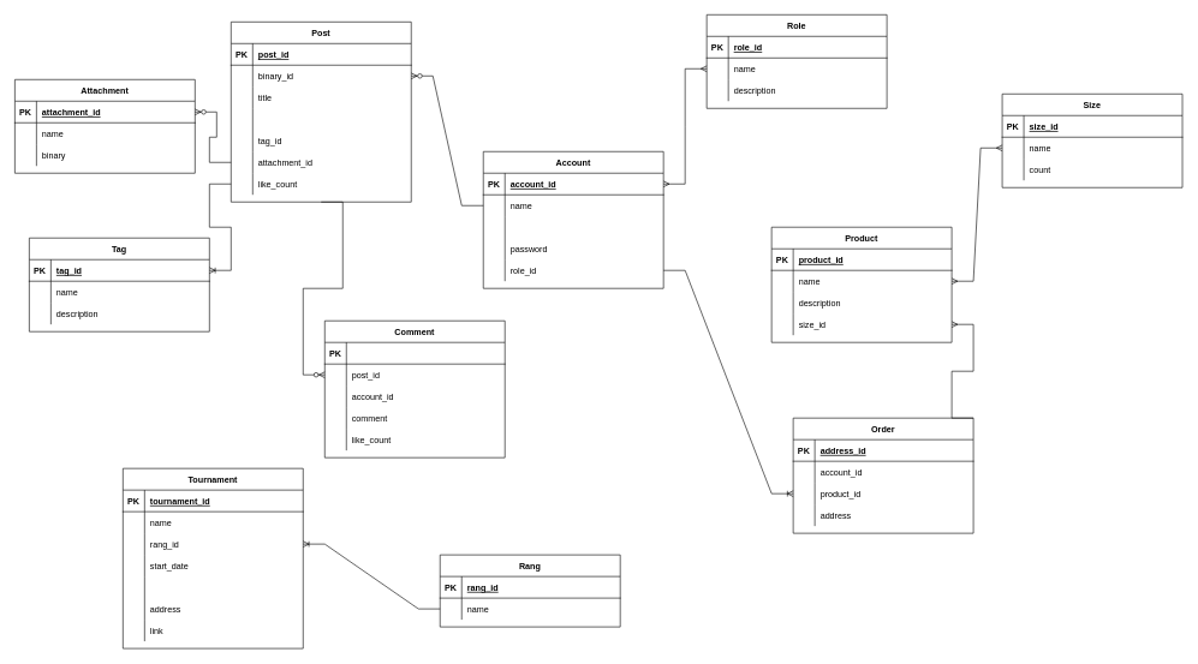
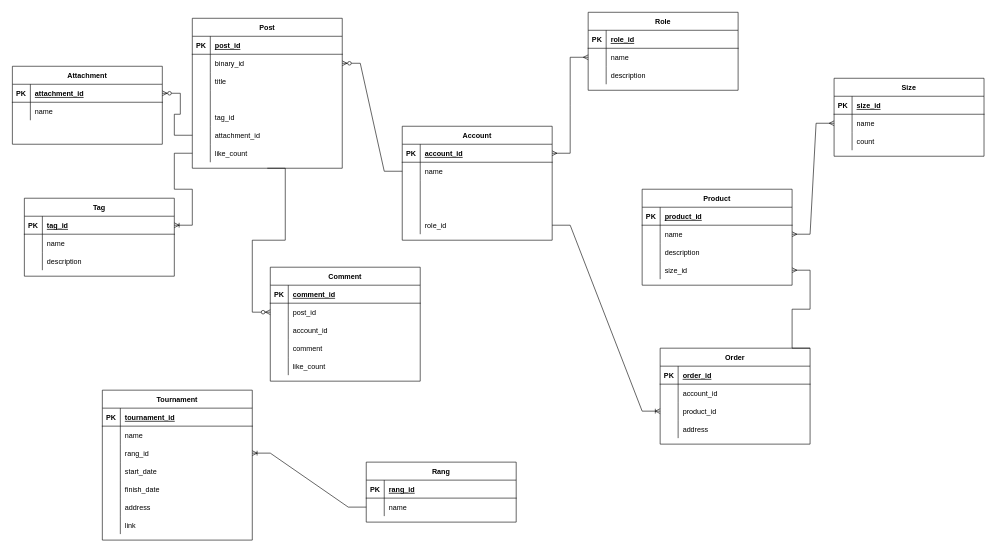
- <mxCell id="32" value="binary" style="shape=partialRectangle;overflow=hidden;connectable=0;fillColor=none;top=0;left=0;bottom=0;right=0;align=left;spacingLeft=6;" vertex="1" parent="30"><mxGeometry x="30" width="220" height="30" as="geometry"><mxRectangle width="220" height="30" as="alternateBounds" /></mxGeometry></mxCell>
- <mxCell id="44" value="password" style="shape=partialRectangle;overflow=hidden;connectable=0;fillColor=none;top=0;left=0;bottom=0;right=0;align=left;spacingLeft=6;" vertex="1" parent="42"><mxGeometry x="30" width="220" height="30" as="geometry"><mxRectangle width="220" height="30" as="alternateBounds" /></mxGeometry></mxCell>
+ <mxCell id="71" value="comment_id" style="shape=partialRectangle;overflow=hidden;connectable=0;fillColor=none;top=0;left=0;bottom=0;right=0;align=left;spacingLeft=6;fontStyle=5;" vertex="1" parent="69"><mxGeometry x="30" width="220" height="30" as="geometry"><mxRectangle width="220" height="30" as="alternateBounds" /></mxGeometry></mxCell>
- <mxCell id="87" value="address_id" style="shape=partialRectangle;overflow=hidden;connectable=0;fillColor=none;top=0;left=0;bottom=0;right=0;align=left;spacingLeft=6;fontStyle=5;" vertex="1" parent="85"><mxGeometry x="30" width="220" height="30" as="geometry"><mxRectangle width="220" height="30" as="alternateBounds" /></mxGeometry></mxCell>
+ <mxCell id="87" value="order_id" style="shape=partialRectangle;overflow=hidden;connectable=0;fillColor=none;top=0;left=0;bottom=0;right=0;align=left;spacingLeft=6;fontStyle=5;" vertex="1" parent="85"><mxGeometry x="30" width="220" height="30" as="geometry"><mxRectangle width="220" height="30" as="alternateBounds" /></mxGeometry></mxCell>
+ <mxCell id="135" value="finish_date" style="shape=partialRectangle;overflow=hidden;connectable=0;fillColor=none;top=0;left=0;bottom=0;right=0;align=left;spacingLeft=6;" vertex="1" parent="133"><mxGeometry x="30" width="220" height="30" as="geometry"><mxRectangle width="220" height="30" as="alternateBounds" /></mxGeometry></mxCell>
